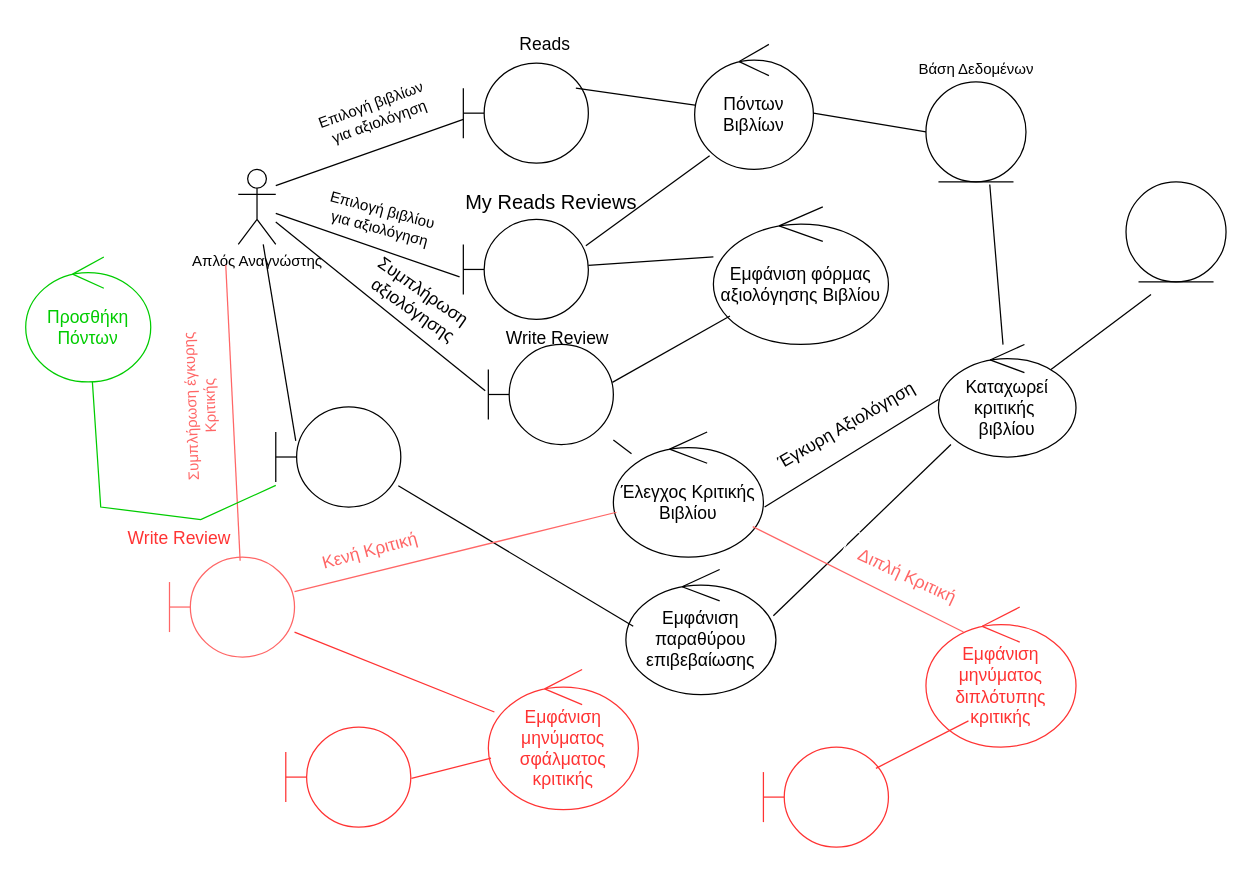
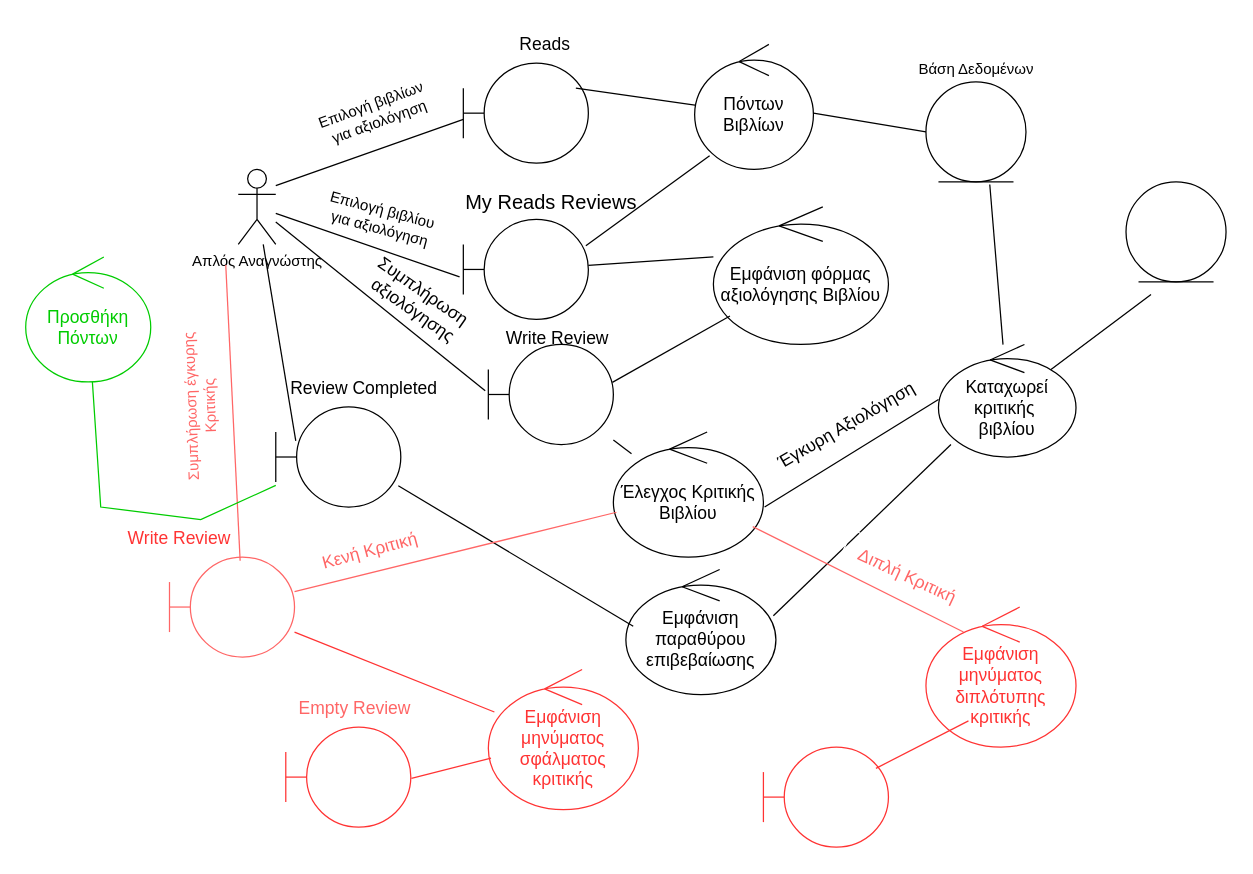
+ <mxCell id="28" value="&lt;span style=&quot;line-height: 115%;&quot;&gt;&lt;font&gt;Review Completed&lt;/font&gt;&lt;/span&gt;" style="text;whiteSpace=wrap;html=1;fontSize=14;" parent="1" vertex="1"><mxGeometry x="230" y="295" width="120" height="30" as="geometry" /></mxCell>
+ <mxCell id="43" value="&lt;font color=&quot;#ff6666&quot;&gt;Empty Review&lt;/font&gt;" style="text;html=1;align=center;verticalAlign=middle;resizable=0;points=[];autosize=1;strokeColor=none;fillColor=none;fontSize=14;" parent="1" vertex="1"><mxGeometry x="228" y="551" width="110" height="30" as="geometry" /></mxCell>
